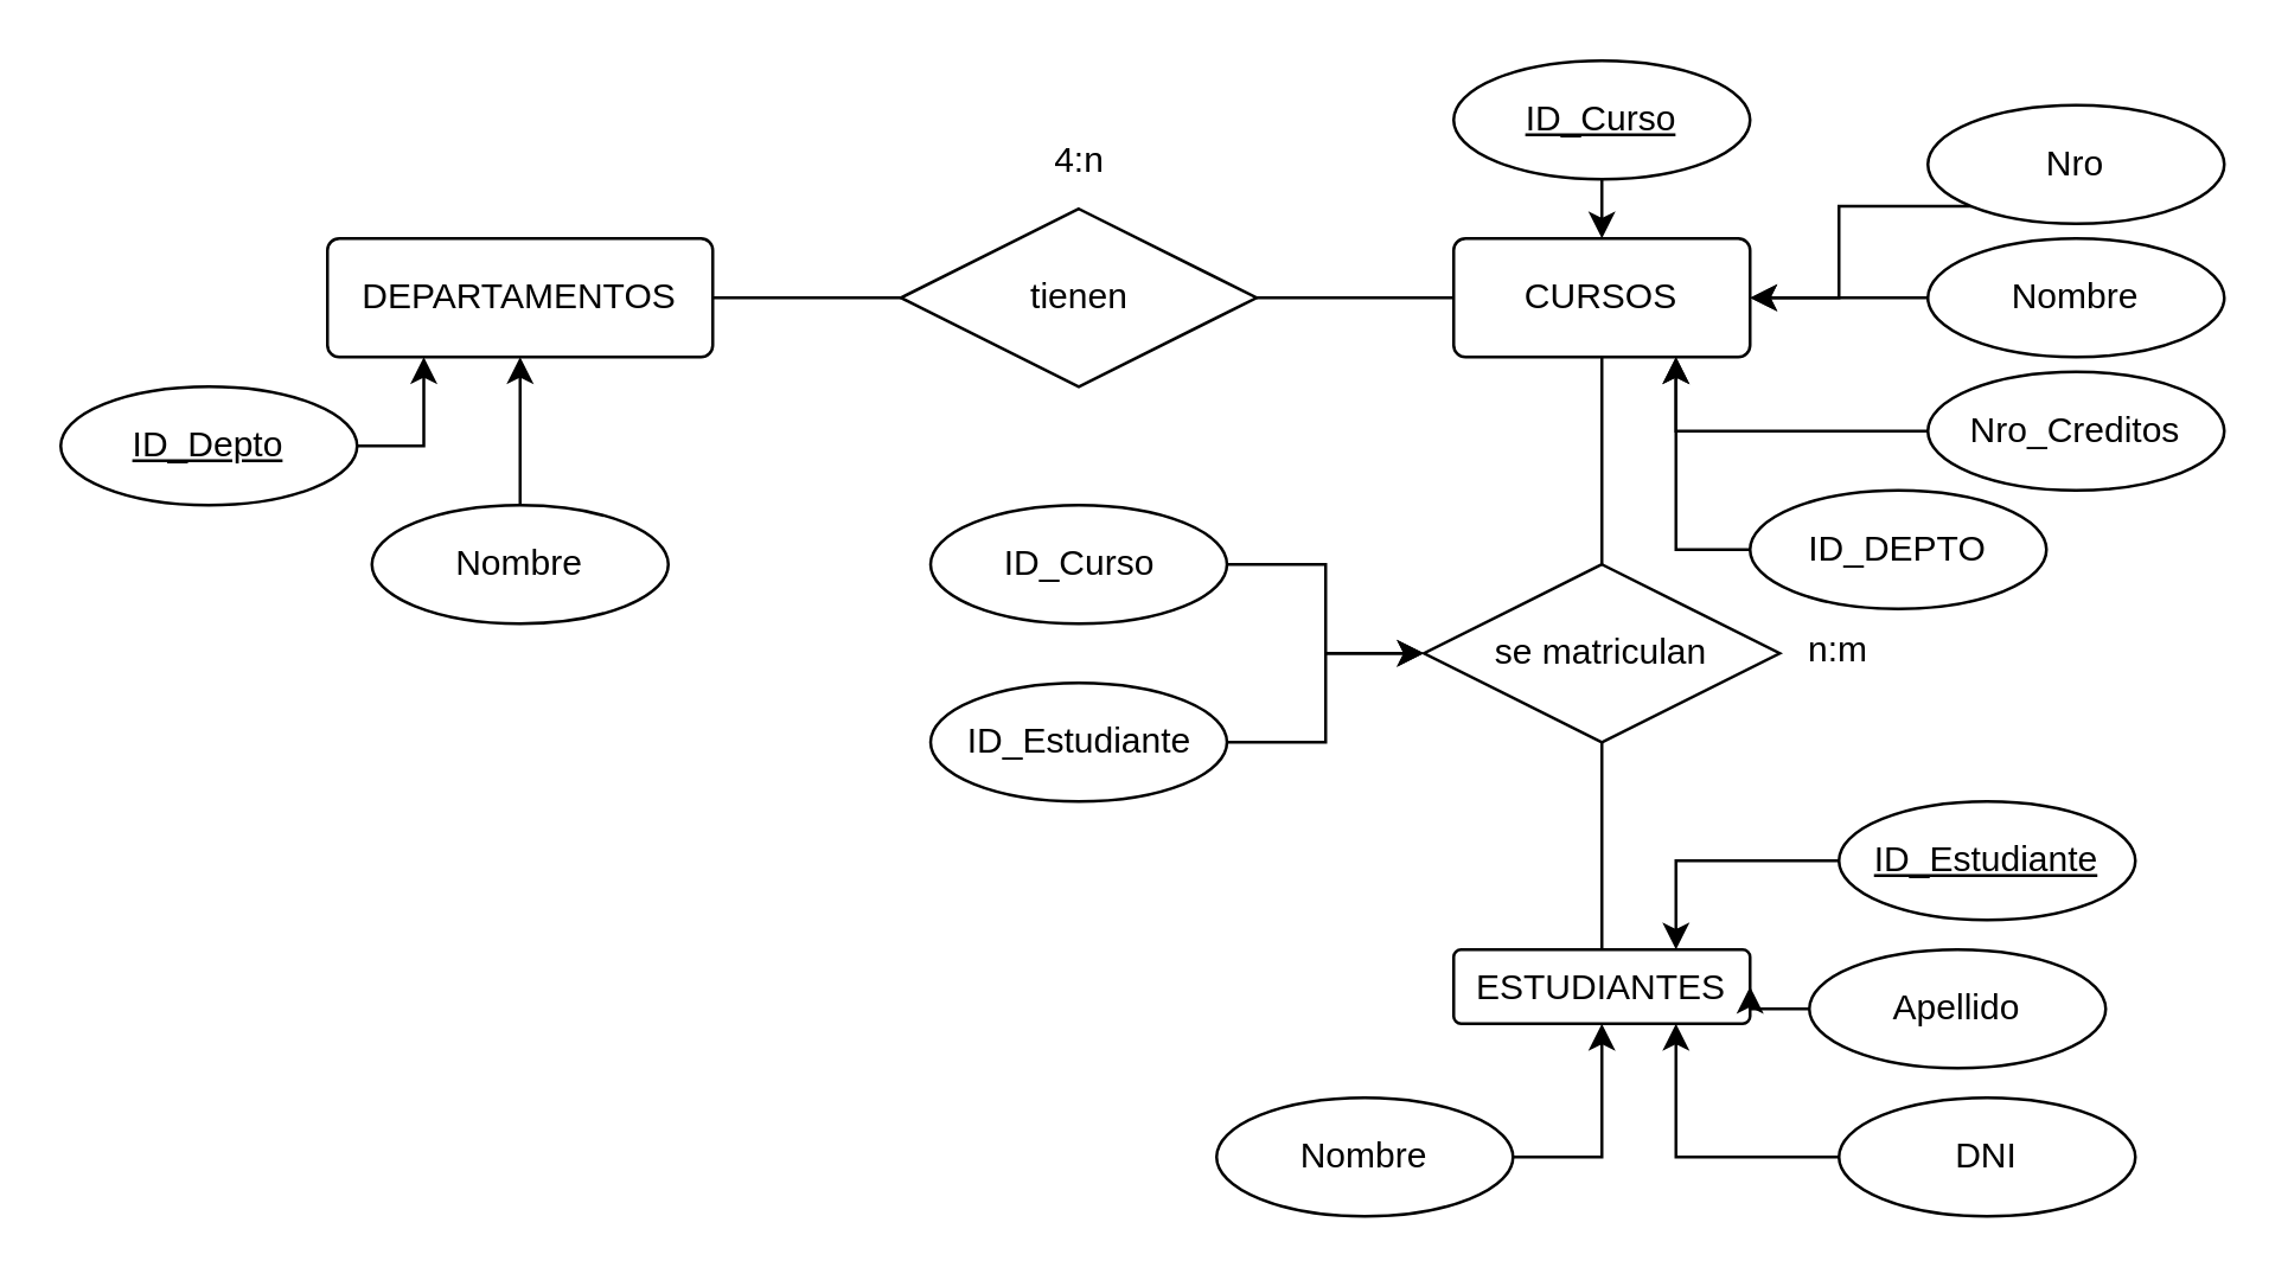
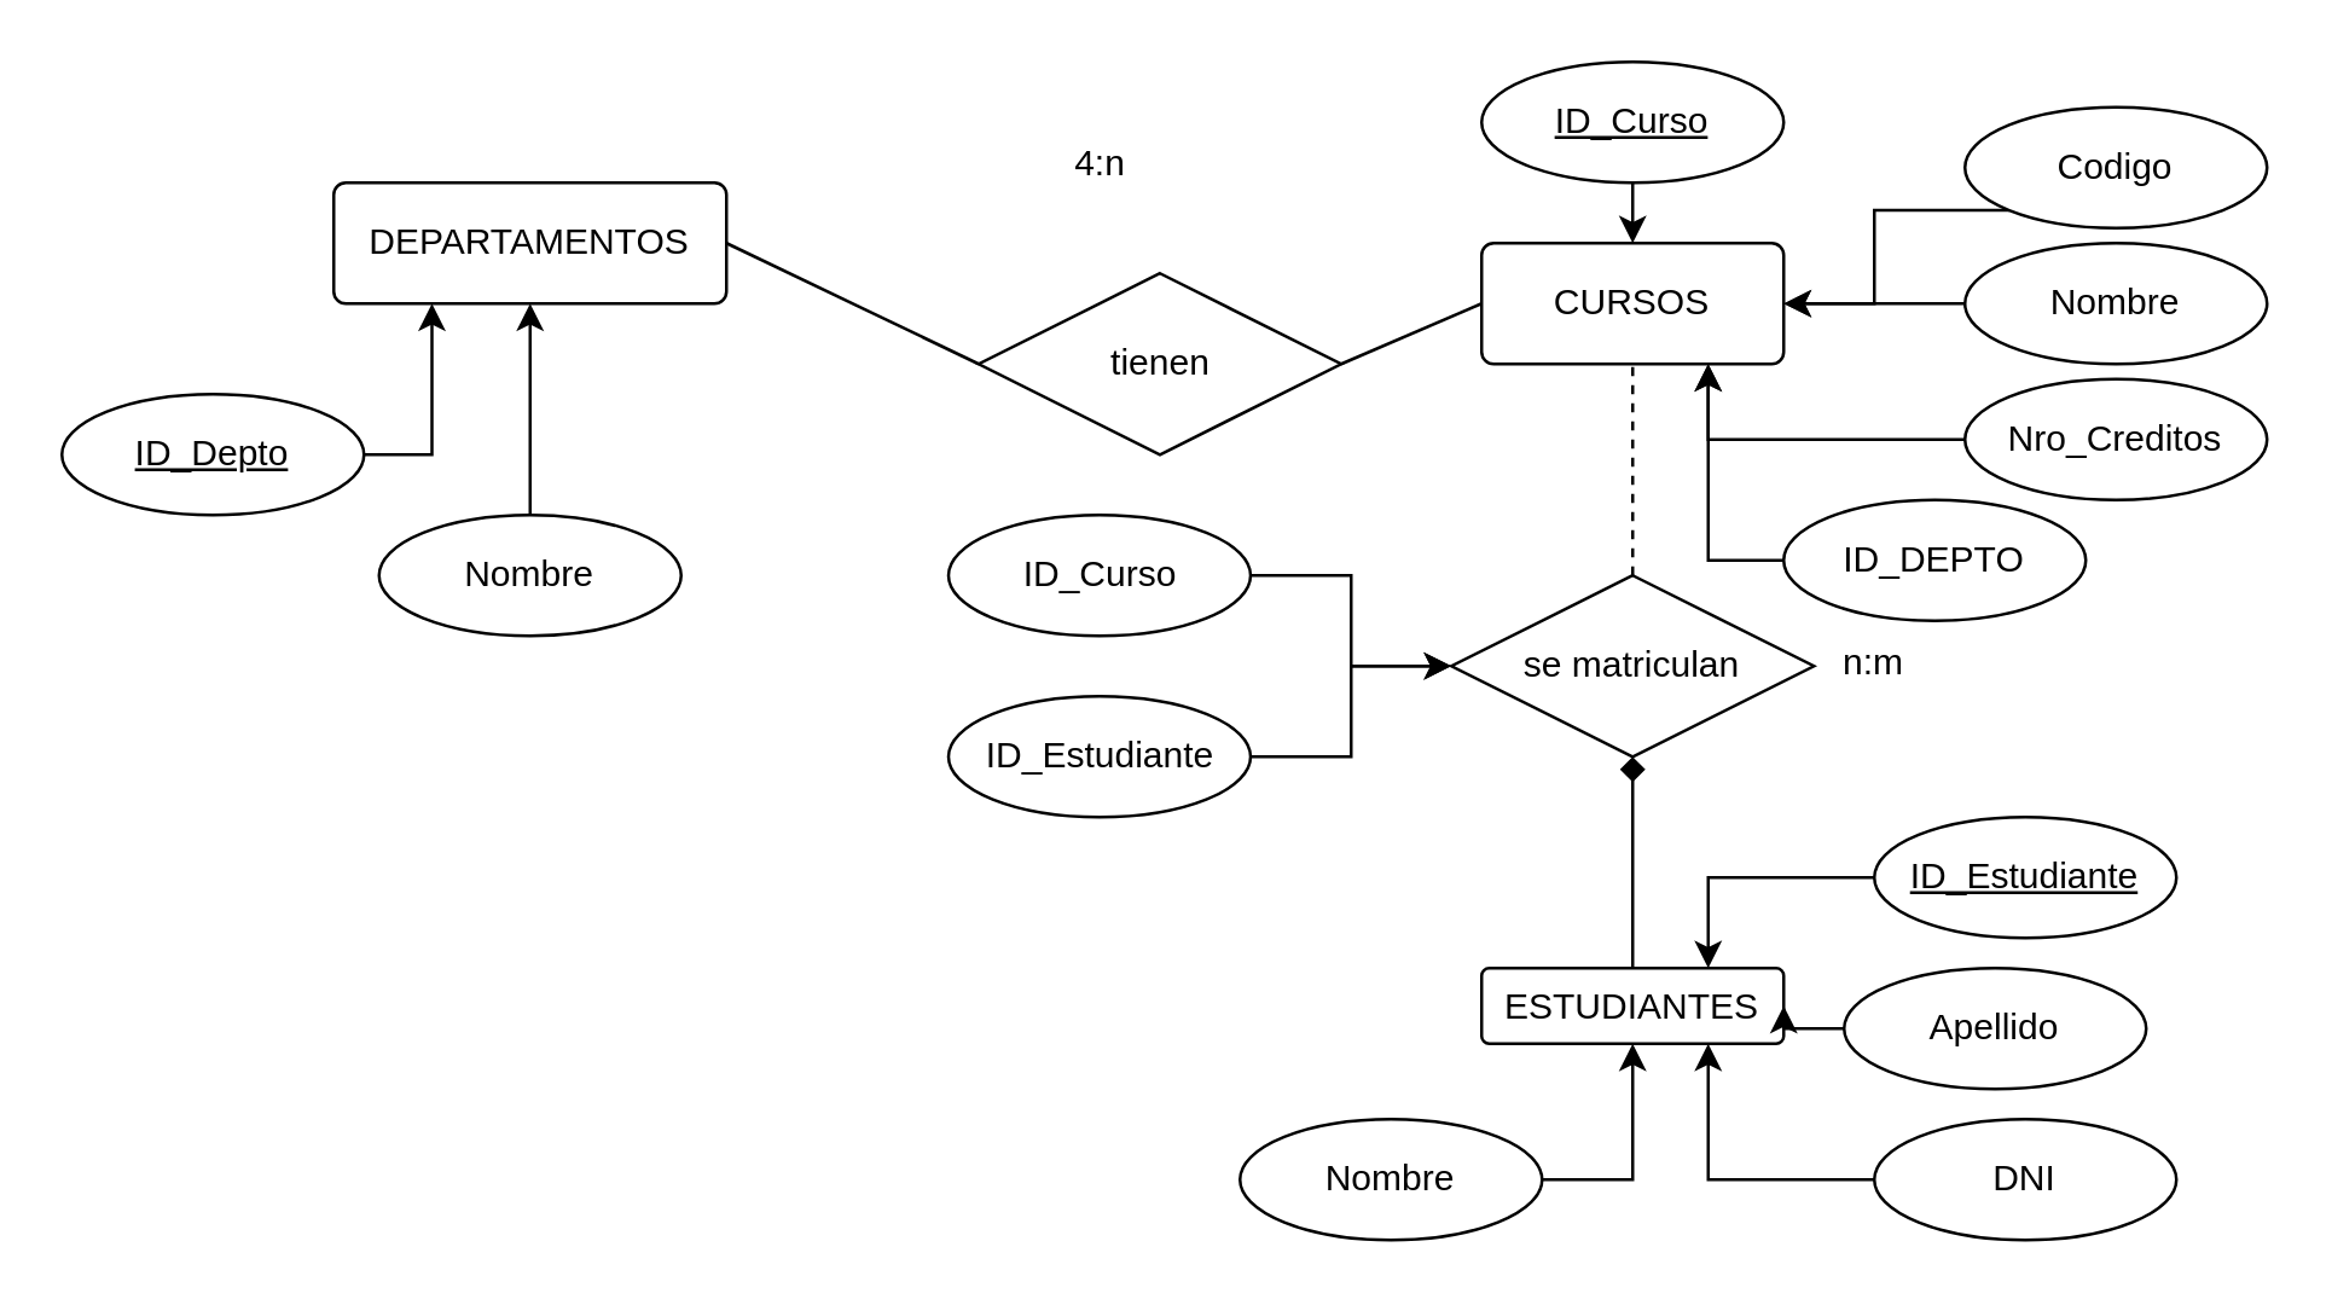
- <mxCell id="20" value="Nro" style="ellipse;whiteSpace=wrap;html=1;align=center;" vertex="1" parent="1"><mxGeometry x="650" y="35" width="100" height="40" as="geometry" /></mxCell>
+ <mxCell id="20" value="Codigo" style="ellipse;whiteSpace=wrap;html=1;align=center;" vertex="1" parent="1"><mxGeometry x="650" y="35" width="100" height="40" as="geometry" /></mxCell>
- <mxCell id="2" value="DEPARTAMENTOS" style="rounded=1;arcSize=10;whiteSpace=wrap;html=1;align=center;" vertex="1" parent="1"><mxGeometry x="110" y="80" width="130" height="40" as="geometry" /></mxCell>
+ <mxCell id="2" value="DEPARTAMENTOS" style="rounded=1;arcSize=10;whiteSpace=wrap;html=1;align=center;" vertex="1" parent="1"><mxGeometry x="110" y="60" width="130" height="40" as="geometry" /></mxCell>
- <mxCell id="5" value="tienen" style="shape=rhombus;perimeter=rhombusPerimeter;whiteSpace=wrap;html=1;align=center;" vertex="1" parent="1"><mxGeometry x="303.5" y="70" width="120" height="60" as="geometry" /></mxCell>
+ <mxCell id="5" value="tienen" style="shape=rhombus;perimeter=rhombusPerimeter;whiteSpace=wrap;html=1;align=center;" vertex="1" parent="1"><mxGeometry x="323.5" y="90" width="120" height="60" as="geometry" /></mxCell>
- <mxCell id="9" value="" style="endArrow=none;html=1;rounded=0;entryX=0.5;entryY=1;entryDx=0;entryDy=0;exitX=0.5;exitY=0;exitDx=0;exitDy=0;" edge="1" parent="1" source="6" target="3"><mxGeometry relative="1" as="geometry"><mxPoint x="340" y="230" as="sourcePoint" /><mxPoint x="500" y="230" as="targetPoint" /></mxGeometry></mxCell>
+ <mxCell id="9" value="" style="endArrow=none;html=1;rounded=0;entryX=0.5;entryY=1;entryDx=0;entryDy=0;exitX=0.5;exitY=0;exitDx=0;exitDy=0;dashed=1;" edge="1" parent="1" source="6" target="3"><mxGeometry relative="1" as="geometry"><mxPoint x="340" y="230" as="sourcePoint" /><mxPoint x="500" y="230" as="targetPoint" /></mxGeometry></mxCell>
- <mxCell id="10" value="" style="endArrow=none;html=1;rounded=0;entryX=0.5;entryY=1;entryDx=0;entryDy=0;exitX=0.5;exitY=0;exitDx=0;exitDy=0;" edge="1" parent="1" source="4" target="6"><mxGeometry relative="1" as="geometry"><mxPoint x="340" y="230" as="sourcePoint" /><mxPoint x="500" y="230" as="targetPoint" /></mxGeometry></mxCell>
+ <mxCell id="10" value="" style="endArrow=diamond;html=1;rounded=0;entryX=0.5;entryY=1;entryDx=0;entryDy=0;exitX=0.5;exitY=0;exitDx=0;exitDy=0;" edge="1" parent="1" source="4" target="6"><mxGeometry relative="1" as="geometry"><mxPoint x="340" y="230" as="sourcePoint" /><mxPoint x="500" y="230" as="targetPoint" /></mxGeometry></mxCell>
